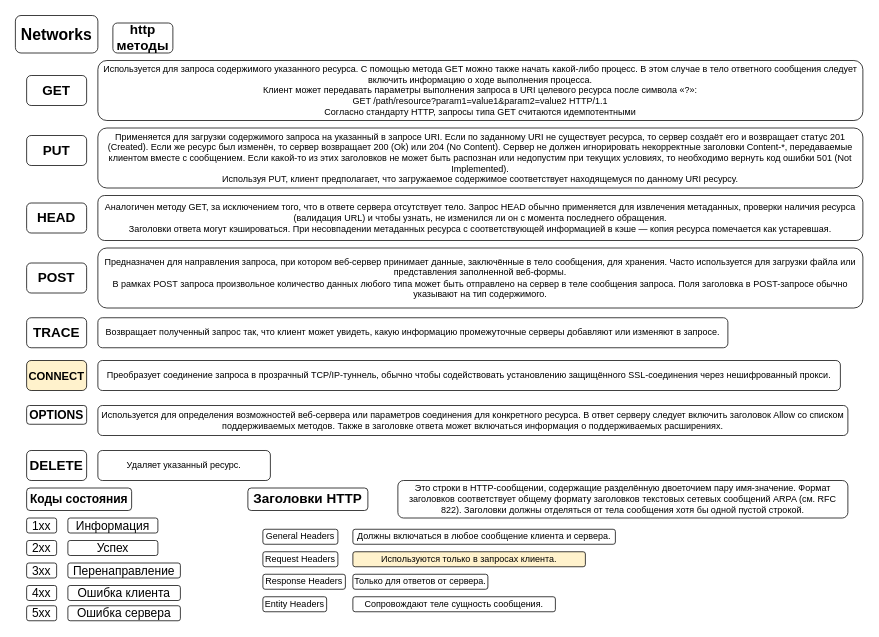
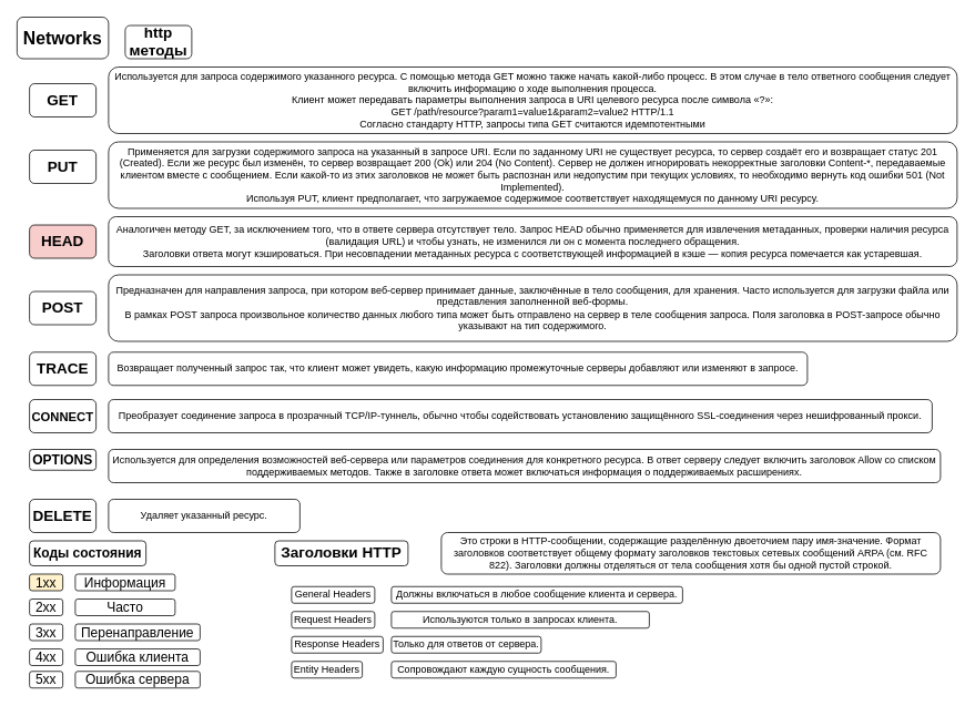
- <mxCell id="6" value="HEAD" style="rounded=1;whiteSpace=wrap;html=1;fontStyle=1;fontSize=18;" parent="1" vertex="1"><mxGeometry x="35" y="270" width="80" height="40" as="geometry" /></mxCell>
+ <mxCell id="6" value="HEAD" style="rounded=1;whiteSpace=wrap;html=1;fontStyle=1;fontSize=18;fillColor=#f8cecc;" parent="1" vertex="1"><mxGeometry x="35" y="270" width="80" height="40" as="geometry" /></mxCell>
- <mxCell id="10" value="CONNECT" style="rounded=1;whiteSpace=wrap;html=1;fontStyle=1;fontSize=15;fillColor=#fff2cc;" parent="1" vertex="1"><mxGeometry x="35" y="480" width="80" height="40" as="geometry" /></mxCell>
+ <mxCell id="10" value="CONNECT" style="rounded=1;whiteSpace=wrap;html=1;fontStyle=1;fontSize=15;" parent="1" vertex="1"><mxGeometry x="35" y="480" width="80" height="40" as="geometry" /></mxCell>
- <mxCell id="21" value="1xx" style="rounded=1;whiteSpace=wrap;html=1;fontSize=16;" parent="1" vertex="1"><mxGeometry x="35" y="690" width="40" height="20" as="geometry" /></mxCell>
+ <mxCell id="21" value="1xx" style="rounded=1;whiteSpace=wrap;html=1;fontSize=16;fillColor=#fff2cc;" parent="1" vertex="1"><mxGeometry x="35" y="690" width="40" height="20" as="geometry" /></mxCell>
- <mxCell id="28" value="Успех" style="rounded=1;whiteSpace=wrap;html=1;fontSize=16;" parent="1" vertex="1"><mxGeometry x="90" y="720" width="120" height="20" as="geometry" /></mxCell>
+ <mxCell id="28" value="Часто" style="rounded=1;whiteSpace=wrap;html=1;fontSize=16;" parent="1" vertex="1"><mxGeometry x="90" y="720" width="120" height="20" as="geometry" /></mxCell>
- <mxCell id="34" value="Используются только в запросах клиента." style="rounded=1;whiteSpace=wrap;html=1;fontSize=12;fillColor=#fff2cc;" parent="1" vertex="1"><mxGeometry x="470" y="735" width="310" height="20" as="geometry" /></mxCell>
+ <mxCell id="34" value="Используются только в запросах клиента." style="rounded=1;whiteSpace=wrap;html=1;fontSize=12;" parent="1" vertex="1"><mxGeometry x="470" y="735" width="310" height="20" as="geometry" /></mxCell>
- <mxCell id="36" value="Сопровождают теле сущность сообщения." style="rounded=1;whiteSpace=wrap;html=1;fontSize=12;" parent="1" vertex="1"><mxGeometry x="470" y="795" width="270" height="20" as="geometry" /></mxCell>
+ <mxCell id="36" value="Сопровождают каждую сущность сообщения." style="rounded=1;whiteSpace=wrap;html=1;fontSize=12;" parent="1" vertex="1"><mxGeometry x="470" y="795" width="270" height="20" as="geometry" /></mxCell>
